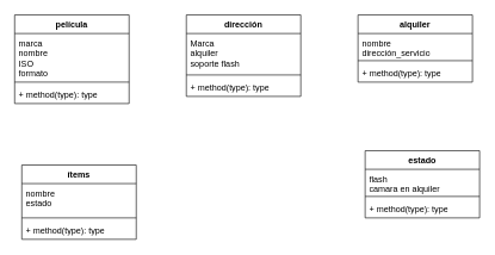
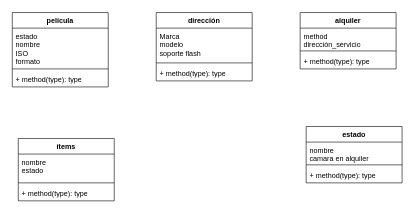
- <mxCell id="11" value="nombre&lt;br&gt;dirección_servicio" style="text;strokeColor=none;fillColor=none;align=left;verticalAlign=top;spacingLeft=4;spacingRight=4;overflow=hidden;rotatable=0;points=[[0,0.5],[1,0.5]];portConstraint=eastwest;whiteSpace=wrap;html=1;" vertex="1" parent="10"><mxGeometry y="26" width="160" height="34" as="geometry" /></mxCell>
+ <mxCell id="11" value="method&lt;br&gt;dirección_servicio" style="text;strokeColor=none;fillColor=none;align=left;verticalAlign=top;spacingLeft=4;spacingRight=4;overflow=hidden;rotatable=0;points=[[0,0.5],[1,0.5]];portConstraint=eastwest;whiteSpace=wrap;html=1;" vertex="1" parent="10"><mxGeometry y="26" width="160" height="34" as="geometry" /></mxCell>
- <mxCell id="7" value="Marca&lt;br&gt;alquiler&lt;br&gt;soporte flash" style="text;strokeColor=none;fillColor=none;align=left;verticalAlign=top;spacingLeft=4;spacingRight=4;overflow=hidden;rotatable=0;points=[[0,0.5],[1,0.5]];portConstraint=eastwest;whiteSpace=wrap;html=1;" vertex="1" parent="6"><mxGeometry y="26" width="160" height="54" as="geometry" /></mxCell>
+ <mxCell id="7" value="Marca&lt;br&gt;modelo&lt;br&gt;soporte flash" style="text;strokeColor=none;fillColor=none;align=left;verticalAlign=top;spacingLeft=4;spacingRight=4;overflow=hidden;rotatable=0;points=[[0,0.5],[1,0.5]];portConstraint=eastwest;whiteSpace=wrap;html=1;" vertex="1" parent="6"><mxGeometry y="26" width="160" height="54" as="geometry" /></mxCell>
- <mxCell id="3" value="marca&lt;br&gt;nombre&lt;br&gt;ISO&lt;br&gt;formato" style="text;strokeColor=none;fillColor=none;align=left;verticalAlign=top;spacingLeft=4;spacingRight=4;overflow=hidden;rotatable=0;points=[[0,0.5],[1,0.5]];portConstraint=eastwest;whiteSpace=wrap;html=1;" vertex="1" parent="2"><mxGeometry y="26" width="160" height="64" as="geometry" /></mxCell>
+ <mxCell id="3" value="estado&lt;br&gt;nombre&lt;br&gt;ISO&lt;br&gt;formato" style="text;strokeColor=none;fillColor=none;align=left;verticalAlign=top;spacingLeft=4;spacingRight=4;overflow=hidden;rotatable=0;points=[[0,0.5],[1,0.5]];portConstraint=eastwest;whiteSpace=wrap;html=1;" vertex="1" parent="2"><mxGeometry y="26" width="160" height="64" as="geometry" /></mxCell>
- <mxCell id="19" value="flash&lt;br&gt;camara en alquiler" style="text;strokeColor=none;fillColor=none;align=left;verticalAlign=top;spacingLeft=4;spacingRight=4;overflow=hidden;rotatable=0;points=[[0,0.5],[1,0.5]];portConstraint=eastwest;whiteSpace=wrap;html=1;" vertex="1" parent="18"><mxGeometry y="26" width="160" height="34" as="geometry" /></mxCell>
+ <mxCell id="19" value="nombre&lt;br&gt;camara en alquiler" style="text;strokeColor=none;fillColor=none;align=left;verticalAlign=top;spacingLeft=4;spacingRight=4;overflow=hidden;rotatable=0;points=[[0,0.5],[1,0.5]];portConstraint=eastwest;whiteSpace=wrap;html=1;" vertex="1" parent="18"><mxGeometry y="26" width="160" height="34" as="geometry" /></mxCell>
